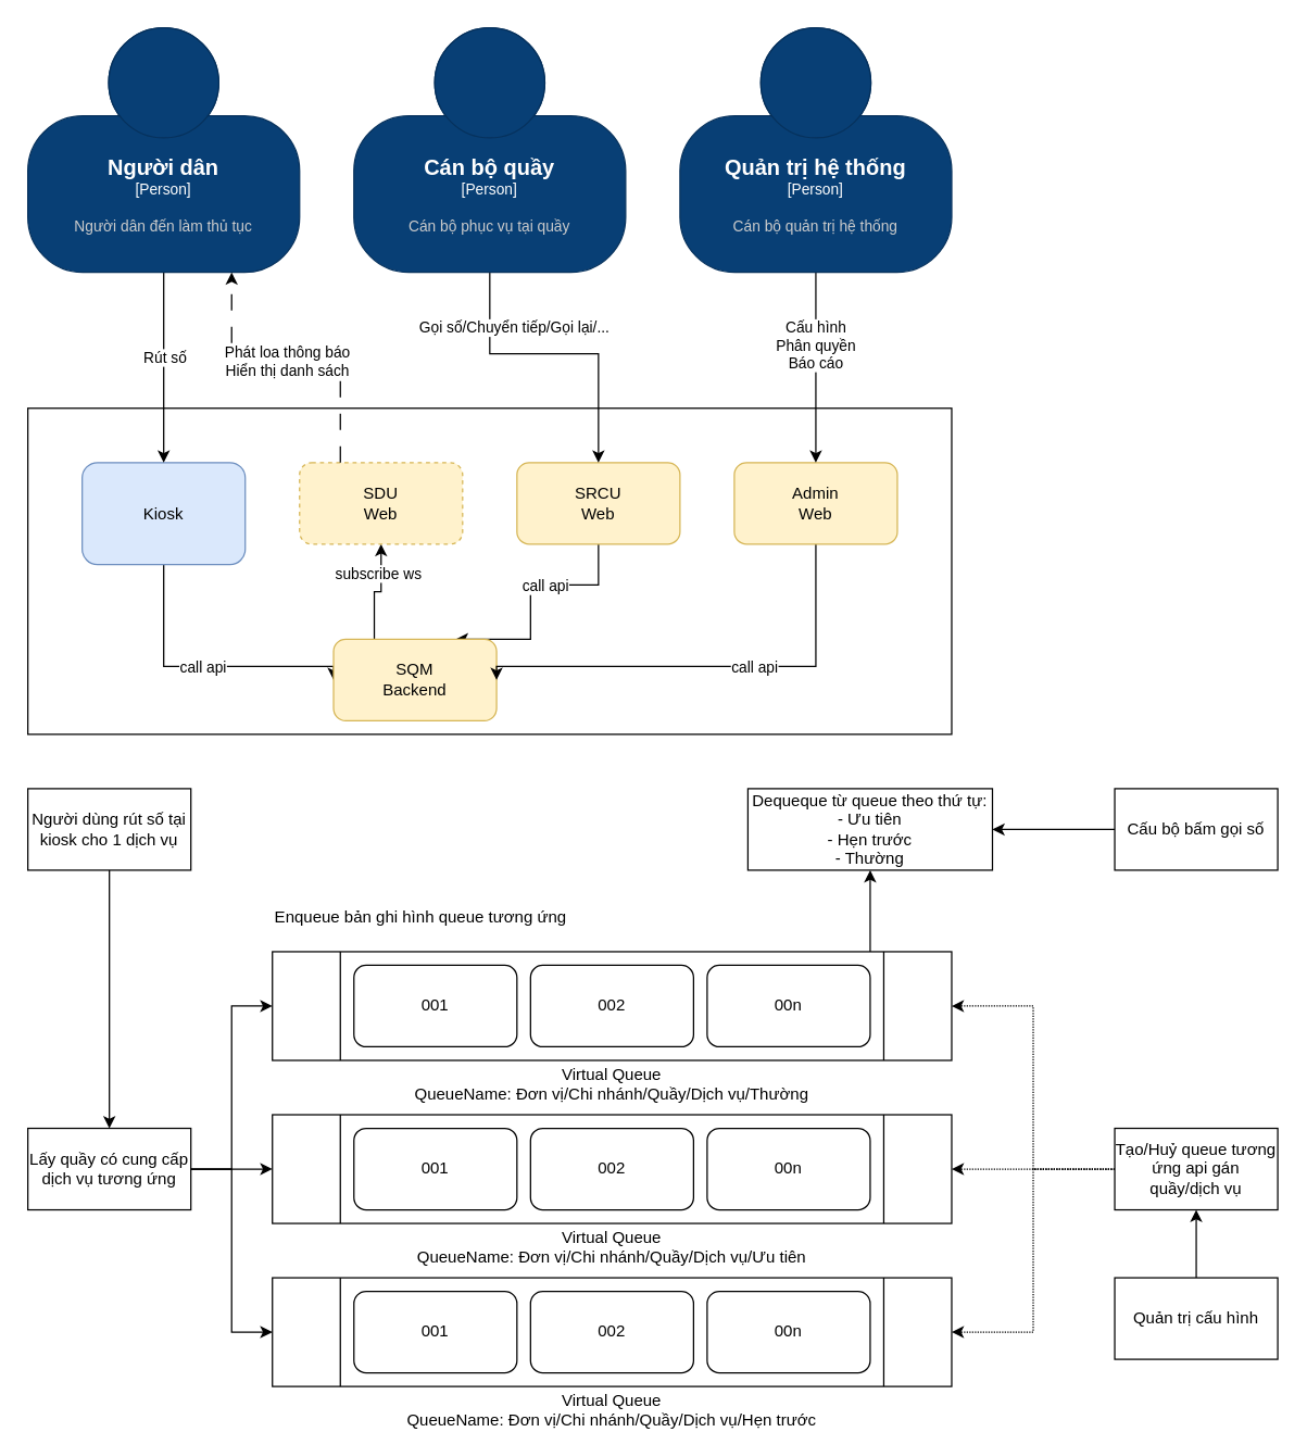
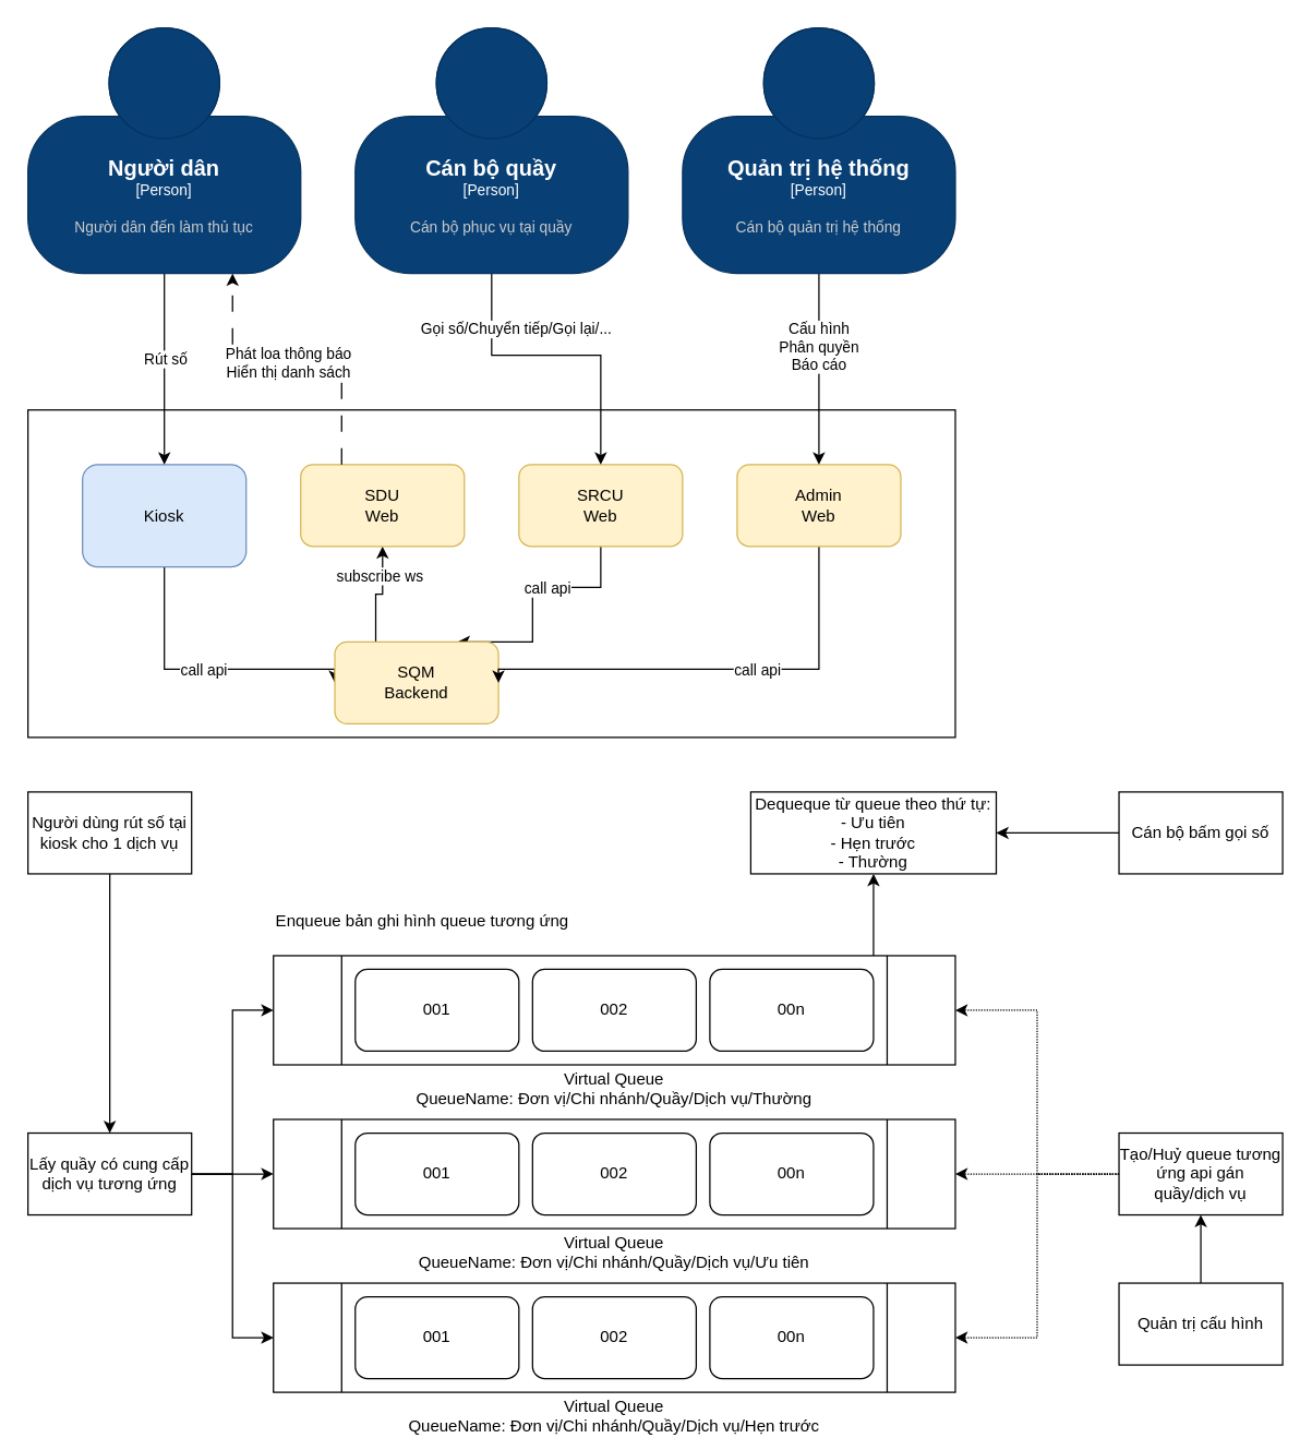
- <mxCell id="10" value="SDU&lt;div&gt;Web&lt;/div&gt;" style="rounded=1;whiteSpace=wrap;html=1;fillColor=#fff2cc;strokeColor=#d6b656;dashed=1;" parent="1" vertex="1"><mxGeometry x="220" y="340" width="120" height="60" as="geometry" /></mxCell>
+ <mxCell id="10" value="SDU&lt;div&gt;Web&lt;/div&gt;" style="rounded=1;whiteSpace=wrap;html=1;fillColor=#fff2cc;strokeColor=#d6b656;" parent="1" vertex="1"><mxGeometry x="220" y="340" width="120" height="60" as="geometry" /></mxCell>
- <mxCell id="40" value="Cấu bộ bấm gọi số" style="rounded=0;whiteSpace=wrap;html=1;" vertex="1" parent="1"><mxGeometry x="820" y="580" width="120" height="60" as="geometry" /></mxCell>
+ <mxCell id="40" value="Cán bộ bấm gọi số" style="rounded=0;whiteSpace=wrap;html=1;" vertex="1" parent="1"><mxGeometry x="820" y="580" width="120" height="60" as="geometry" /></mxCell>
